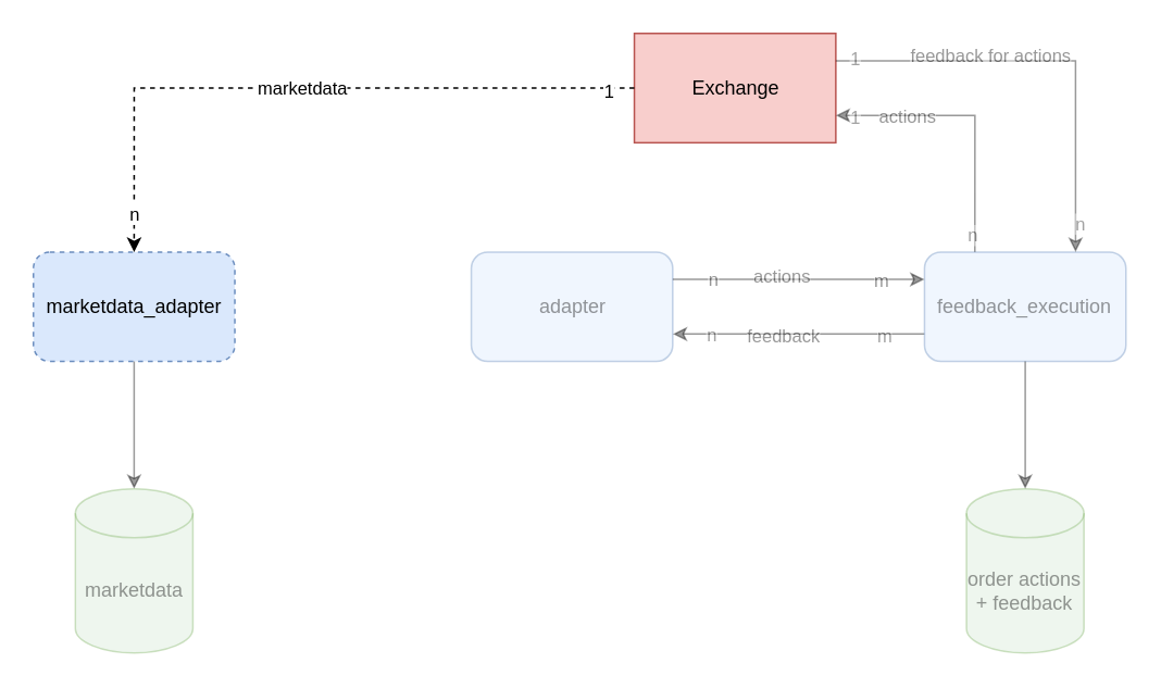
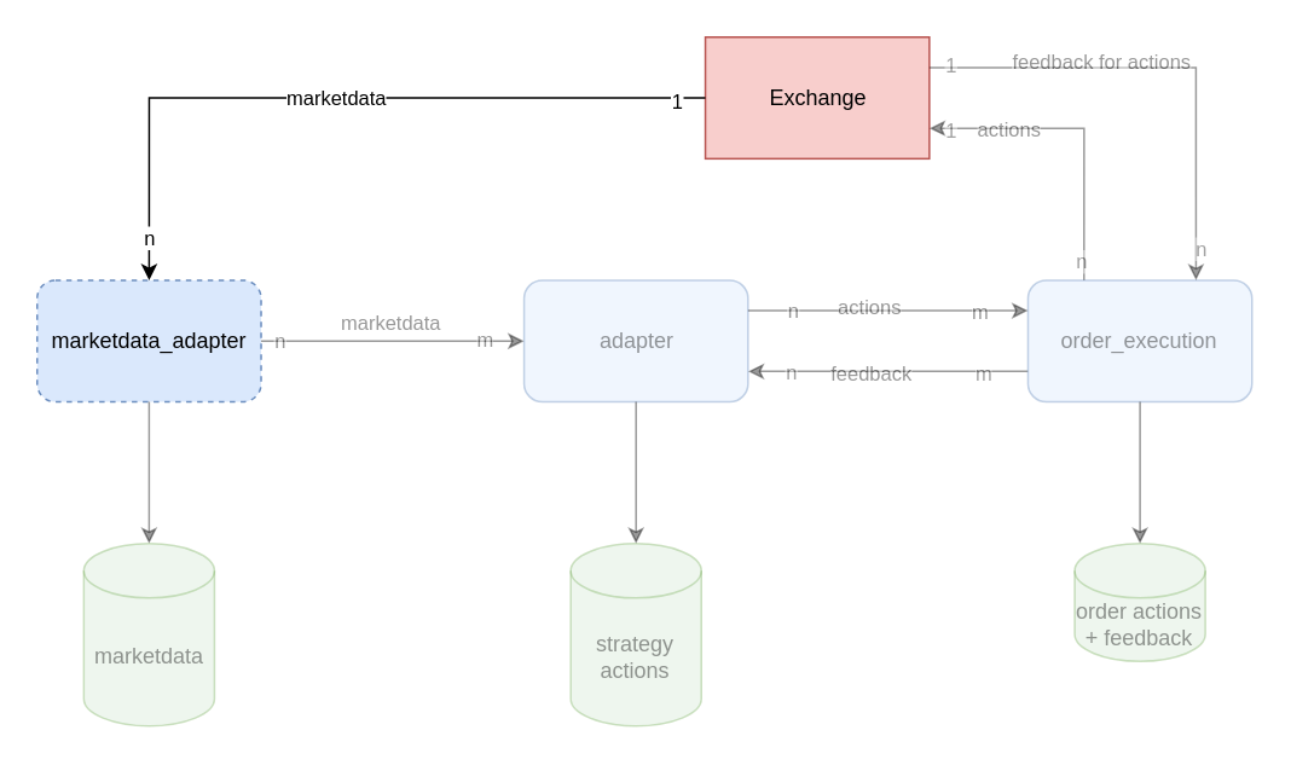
- <mxCell id="9" value="marketdata" style="endArrow=classic;html=1;rounded=0;entryX=0.5;entryY=0;entryDx=0;entryDy=0;exitX=0;exitY=0.5;exitDx=0;exitDy=0;edgeStyle=orthogonalEdgeStyle;dashed=1;" parent="1" source="8" target="2" edge="1"><mxGeometry width="50" height="50" relative="1" as="geometry"><mxPoint x="370.891" y="567.647" as="sourcePoint" /><mxPoint x="422.36" y="511.765" as="targetPoint" /></mxGeometry></mxCell>
+ <mxCell id="9" value="marketdata" style="endArrow=classic;html=1;rounded=0;entryX=0.5;entryY=0;entryDx=0;entryDy=0;exitX=0;exitY=0.5;exitDx=0;exitDy=0;edgeStyle=orthogonalEdgeStyle;" parent="1" source="8" target="2" edge="1"><mxGeometry width="50" height="50" relative="1" as="geometry"><mxPoint x="370.891" y="567.647" as="sourcePoint" /><mxPoint x="422.36" y="511.765" as="targetPoint" /></mxGeometry></mxCell>
+ <mxCell id="3" style="edgeStyle=orthogonalEdgeStyle;rounded=0;orthogonalLoop=1;jettySize=auto;html=1;exitX=1;exitY=0.5;exitDx=0;exitDy=0;entryX=0;entryY=0.5;entryDx=0;entryDy=0;fillOpacity=40;strokeOpacity=40;textOpacity=40;" parent="1" source="2" target="12" edge="1"><mxGeometry relative="1" as="geometry" /></mxCell>
+ <mxCell id="4" value="marketdata" style="edgeLabel;html=1;align=center;verticalAlign=middle;resizable=0;points=[];fillOpacity=40;strokeOpacity=40;textOpacity=40;" parent="3" vertex="1" connectable="0"><mxGeometry x="-0.231" y="-1" relative="1" as="geometry"><mxPoint x="15" y="-11" as="offset" /></mxGeometry></mxCell>
+ <mxCell id="5" value="n" style="edgeLabel;html=1;align=center;verticalAlign=middle;resizable=0;points=[];fillOpacity=40;strokeOpacity=40;textOpacity=40;" parent="3" vertex="1" connectable="0"><mxGeometry x="-0.856" relative="1" as="geometry"><mxPoint as="offset" /></mxGeometry></mxCell>
+ <mxCell id="6" value="m" style="edgeLabel;html=1;align=center;verticalAlign=middle;resizable=0;points=[];fillOpacity=40;strokeOpacity=40;textOpacity=40;" parent="3" vertex="1" connectable="0"><mxGeometry x="0.692" y="1" relative="1" as="geometry"><mxPoint as="offset" /></mxGeometry></mxCell>
- <mxCell id="21" value="feedback_execution" style="rounded=1;whiteSpace=wrap;html=1;fillColor=#dae8fc;strokeColor=#6c8ebf;fillOpacity=40;strokeOpacity=40;textOpacity=40;" parent="1" vertex="1"><mxGeometry x="566.474" y="154.118" width="123.526" height="67.059" as="geometry" /></mxCell>
+ <mxCell id="21" value="order_execution" style="rounded=1;whiteSpace=wrap;html=1;fillColor=#dae8fc;strokeColor=#6c8ebf;fillOpacity=40;strokeOpacity=40;textOpacity=40;" parent="1" vertex="1"><mxGeometry x="566.474" y="154.118" width="123.526" height="67.059" as="geometry" /></mxCell>
+ <mxCell id="32" style="edgeStyle=orthogonalEdgeStyle;rounded=0;orthogonalLoop=1;jettySize=auto;html=1;exitX=0.5;exitY=1;exitDx=0;exitDy=0;entryX=0.5;entryY=0;entryDx=0;entryDy=0;entryPerimeter=0;fillOpacity=40;strokeOpacity=40;textOpacity=40;" parent="1" source="12" target="31" edge="1"><mxGeometry relative="1" as="geometry" /></mxCell>
+ <mxCell id="31" value="strategy actions" style="shape=cylinder3;whiteSpace=wrap;html=1;boundedLbl=1;backgroundOutline=1;size=15;fillColor=#d5e8d4;strokeColor=#82b366;fillOpacity=40;strokeOpacity=40;textOpacity=40;" parent="1" vertex="1"><mxGeometry x="314.275" y="299.412" width="72.057" height="100.588" as="geometry" /></mxCell>
- <mxCell id="33" value="order actions + feedback" style="shape=cylinder3;whiteSpace=wrap;html=1;boundedLbl=1;backgroundOutline=1;size=15;fillColor=#d5e8d4;strokeColor=#82b366;fillOpacity=40;strokeOpacity=40;textOpacity=40;" parent="1" vertex="1"><mxGeometry x="592.209" y="299.412" width="72.057" height="100.588" as="geometry" /></mxCell>
+ <mxCell id="33" value="order actions + feedback" style="shape=cylinder3;whiteSpace=wrap;html=1;boundedLbl=1;backgroundOutline=1;size=15;fillColor=#d5e8d4;strokeColor=#82b366;fillOpacity=40;strokeOpacity=40;textOpacity=40;" parent="1" vertex="1"><mxGeometry x="592.209" y="299.412" width="72.057" height="65" as="geometry" /></mxCell>
